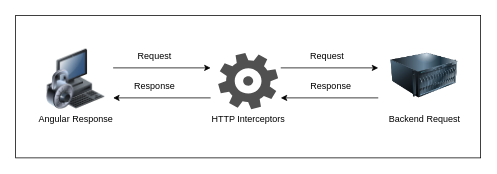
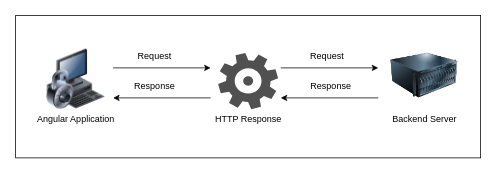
- <mxCell id="4" value="Angular Response" style="image;html=1;image=img/lib/clip_art/computers/Secure_System_128x128.png" vertex="1" parent="1"><mxGeometry x="60" y="65" width="80" height="80" as="geometry" /></mxCell>
+ <mxCell id="4" value="Angular Application" style="image;html=1;image=img/lib/clip_art/computers/Secure_System_128x128.png" vertex="1" parent="1"><mxGeometry x="60" y="65" width="80" height="80" as="geometry" /></mxCell>
- <mxCell id="5" value="HTTP Interceptors" style="sketch=0;pointerEvents=1;shadow=0;dashed=0;html=1;strokeColor=none;fillColor=#505050;labelPosition=center;verticalLabelPosition=bottom;verticalAlign=top;outlineConnect=0;align=center;shape=mxgraph.office.concepts.settings_office_365;" vertex="1" parent="1"><mxGeometry x="290" y="70" width="80" height="75" as="geometry" /></mxCell>
+ <mxCell id="5" value="HTTP Response" style="sketch=0;pointerEvents=1;shadow=0;dashed=0;html=1;strokeColor=none;fillColor=#505050;labelPosition=center;verticalLabelPosition=bottom;verticalAlign=top;outlineConnect=0;align=center;shape=mxgraph.office.concepts.settings_office_365;" vertex="1" parent="1"><mxGeometry x="290" y="70" width="80" height="75" as="geometry" /></mxCell>
- <mxCell id="3" value="Backend Request" style="image;html=1;image=img/lib/clip_art/computers/Server_128x128.png" vertex="1" parent="1"><mxGeometry x="520" y="55" width="90" height="90" as="geometry" /></mxCell>
+ <mxCell id="3" value="Backend Server" style="image;html=1;image=img/lib/clip_art/computers/Server_128x128.png" vertex="1" parent="1"><mxGeometry x="520" y="55" width="90" height="90" as="geometry" /></mxCell>
